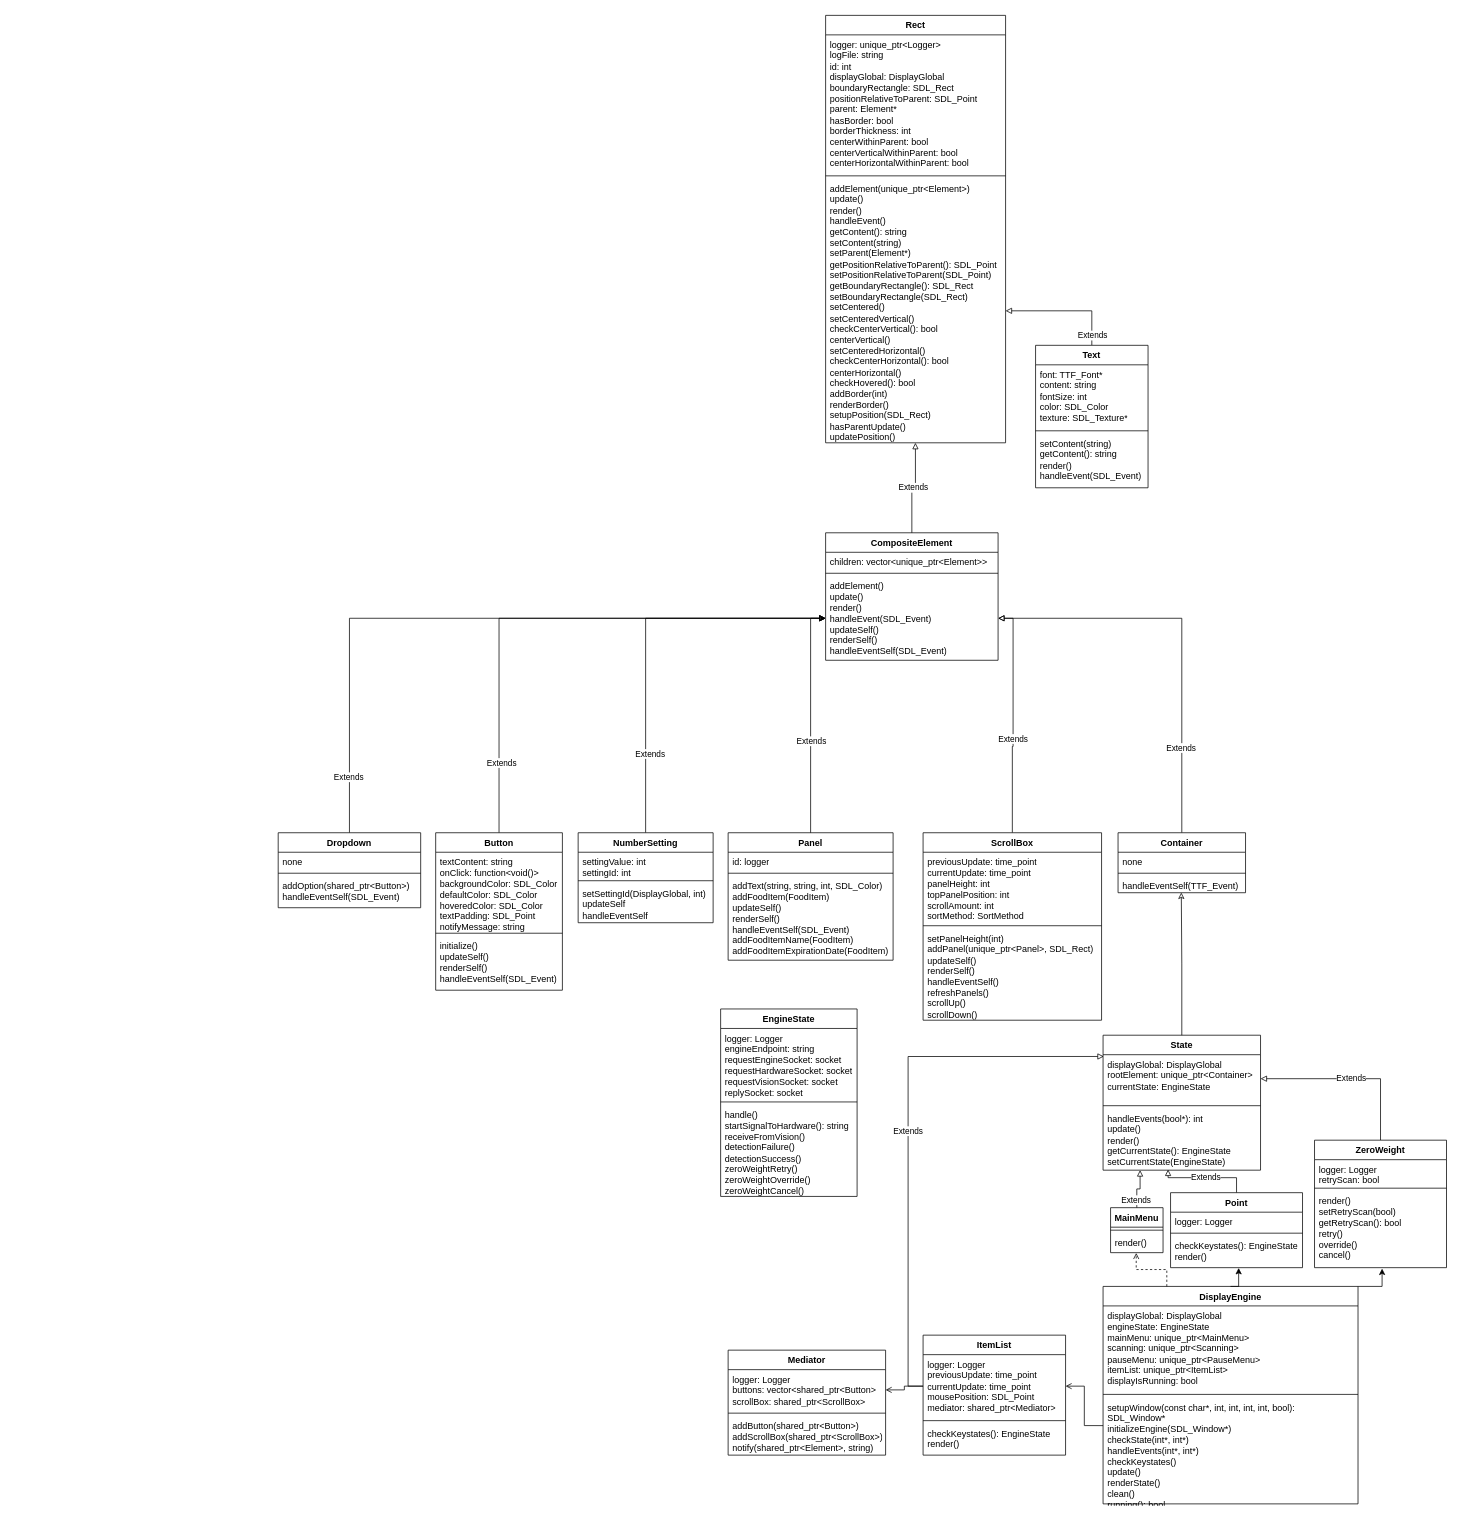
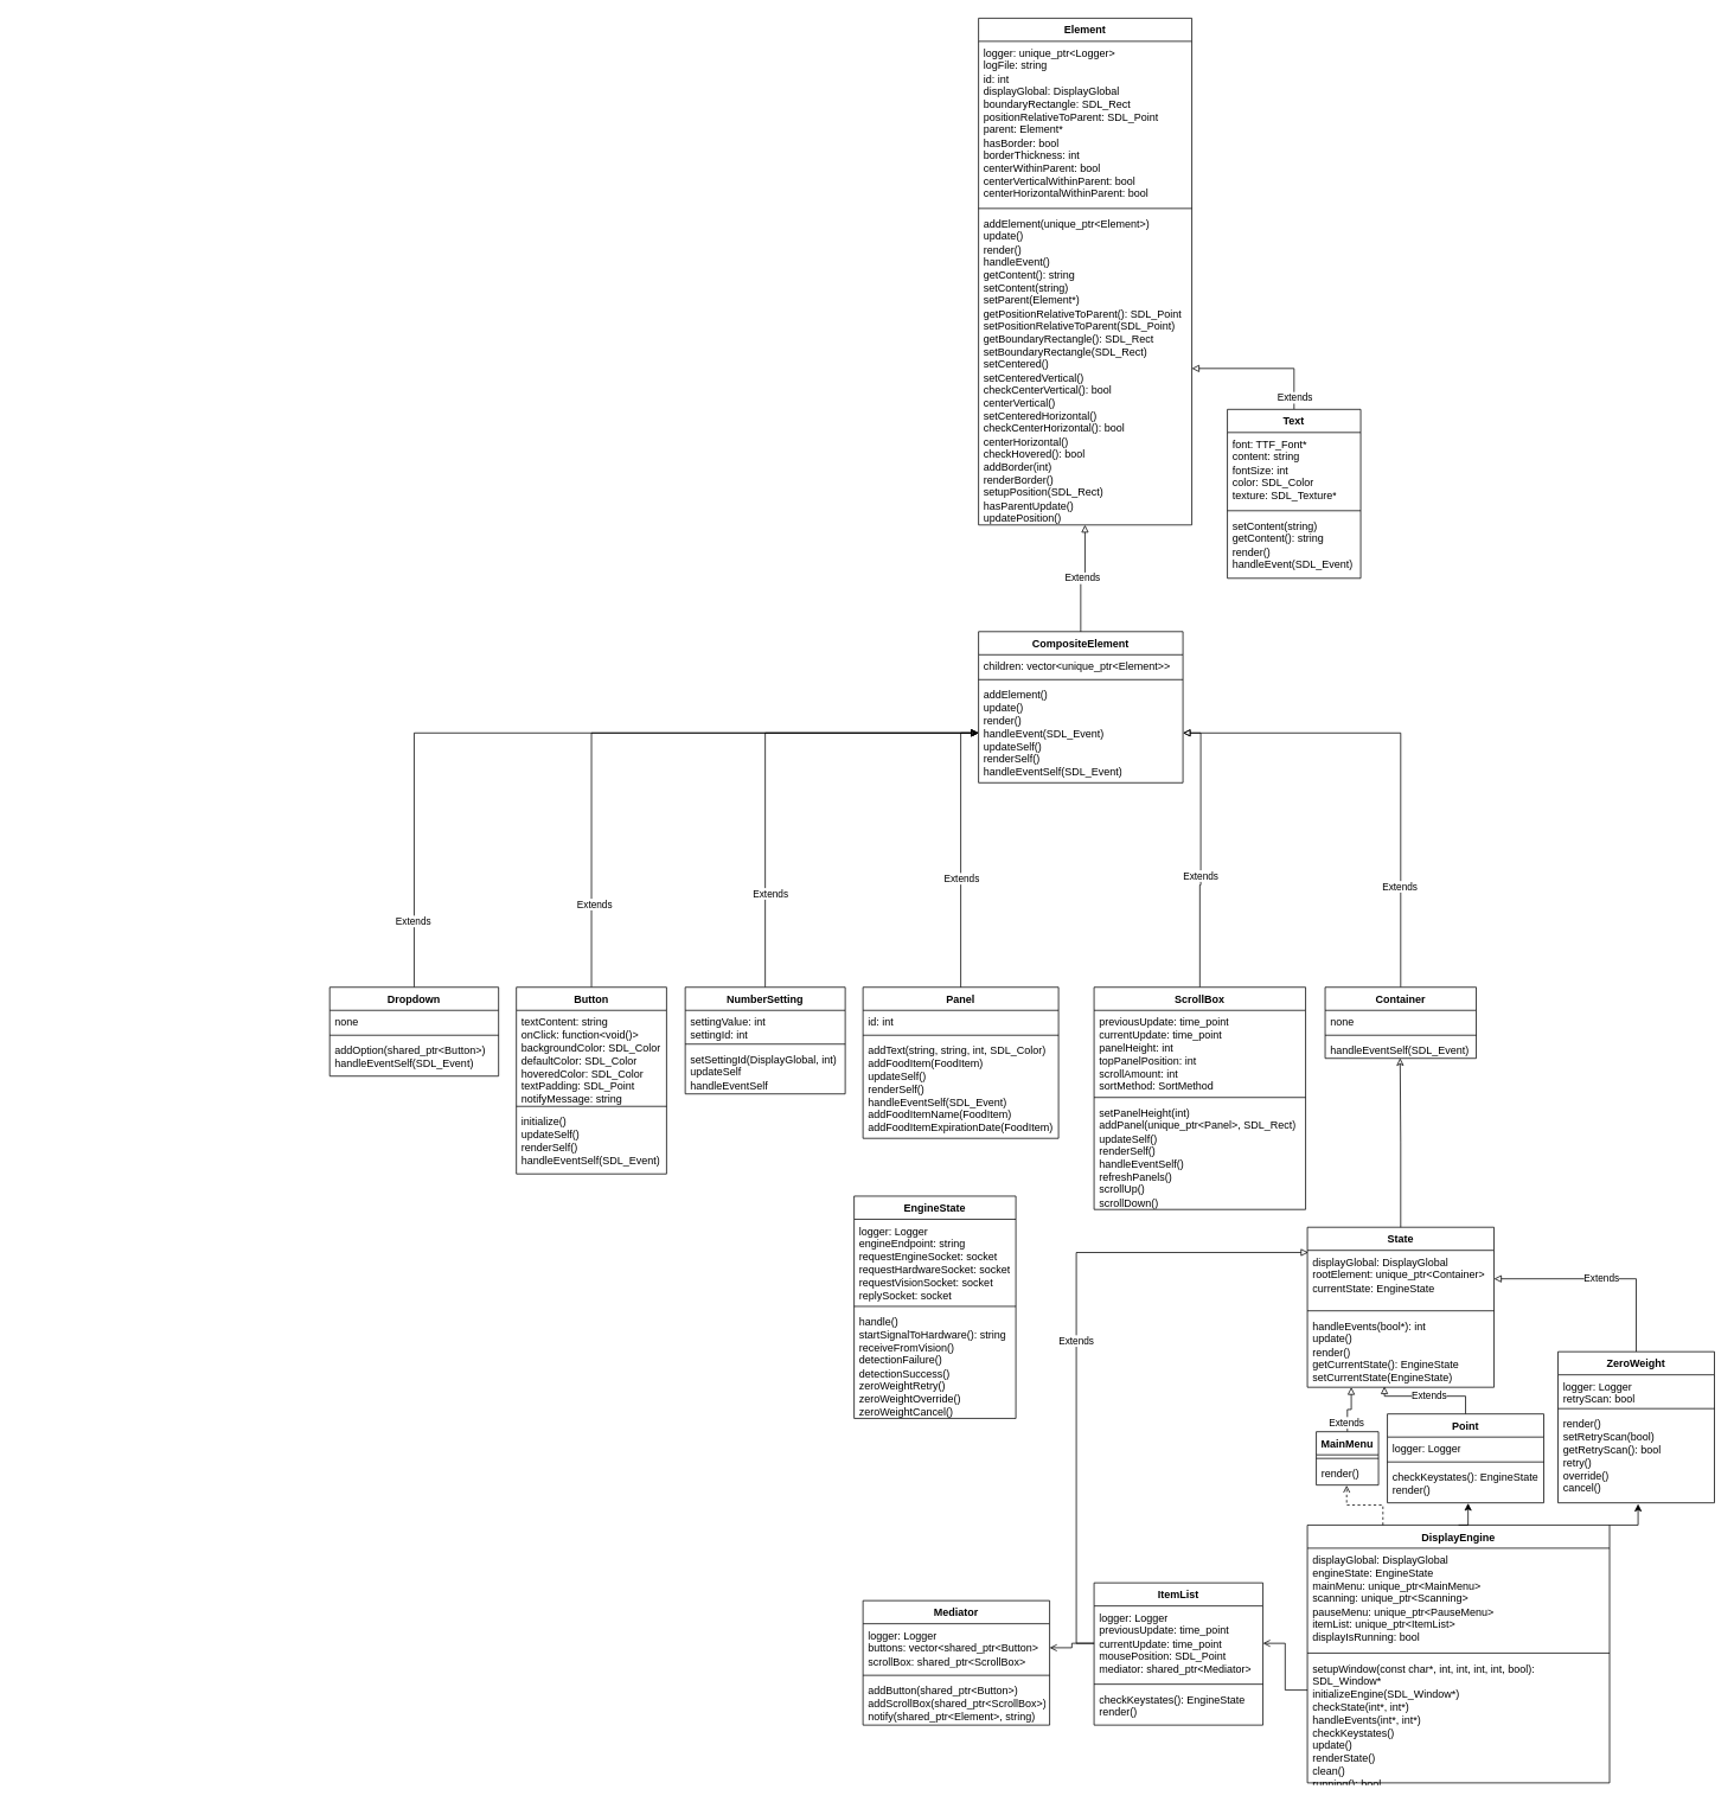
- <mxCell id="2" value="Rect" style="swimlane;fontStyle=1;align=center;verticalAlign=top;childLayout=stackLayout;horizontal=1;startSize=26;horizontalStack=0;resizeParent=1;resizeParentMax=0;resizeLast=0;collapsible=1;marginBottom=0;whiteSpace=wrap;html=1;" parent="1" vertex="1"><mxGeometry x="1100" y="20" width="240" height="570" as="geometry" /></mxCell>
+ <mxCell id="2" value="Element" style="swimlane;fontStyle=1;align=center;verticalAlign=top;childLayout=stackLayout;horizontal=1;startSize=26;horizontalStack=0;resizeParent=1;resizeParentMax=0;resizeLast=0;collapsible=1;marginBottom=0;whiteSpace=wrap;html=1;" parent="1" vertex="1"><mxGeometry x="1100" y="20" width="240" height="570" as="geometry" /></mxCell>
- <mxCell id="28" value="id: logger" style="text;strokeColor=none;fillColor=none;align=left;verticalAlign=top;spacingLeft=4;spacingRight=4;overflow=hidden;rotatable=0;points=[[0,0.5],[1,0.5]];portConstraint=eastwest;whiteSpace=wrap;html=1;" parent="27" vertex="1"><mxGeometry y="26" width="220" height="24" as="geometry" /></mxCell>
+ <mxCell id="28" value="id: int" style="text;strokeColor=none;fillColor=none;align=left;verticalAlign=top;spacingLeft=4;spacingRight=4;overflow=hidden;rotatable=0;points=[[0,0.5],[1,0.5]];portConstraint=eastwest;whiteSpace=wrap;html=1;" parent="27" vertex="1"><mxGeometry y="26" width="220" height="24" as="geometry" /></mxCell>
- <mxCell id="71" value="&lt;div&gt;handleEventSelf(TTF_Event)&lt;/div&gt;" style="text;strokeColor=none;fillColor=none;align=left;verticalAlign=top;spacingLeft=4;spacingRight=4;overflow=hidden;rotatable=0;points=[[0,0.5],[1,0.5]];portConstraint=eastwest;whiteSpace=wrap;html=1;" parent="68" vertex="1"><mxGeometry y="58" width="170" height="22" as="geometry" /></mxCell>
+ <mxCell id="71" value="&lt;div&gt;handleEventSelf(SDL_Event)&lt;/div&gt;" style="text;strokeColor=none;fillColor=none;align=left;verticalAlign=top;spacingLeft=4;spacingRight=4;overflow=hidden;rotatable=0;points=[[0,0.5],[1,0.5]];portConstraint=eastwest;whiteSpace=wrap;html=1;" parent="68" vertex="1"><mxGeometry y="58" width="170" height="22" as="geometry" /></mxCell>
